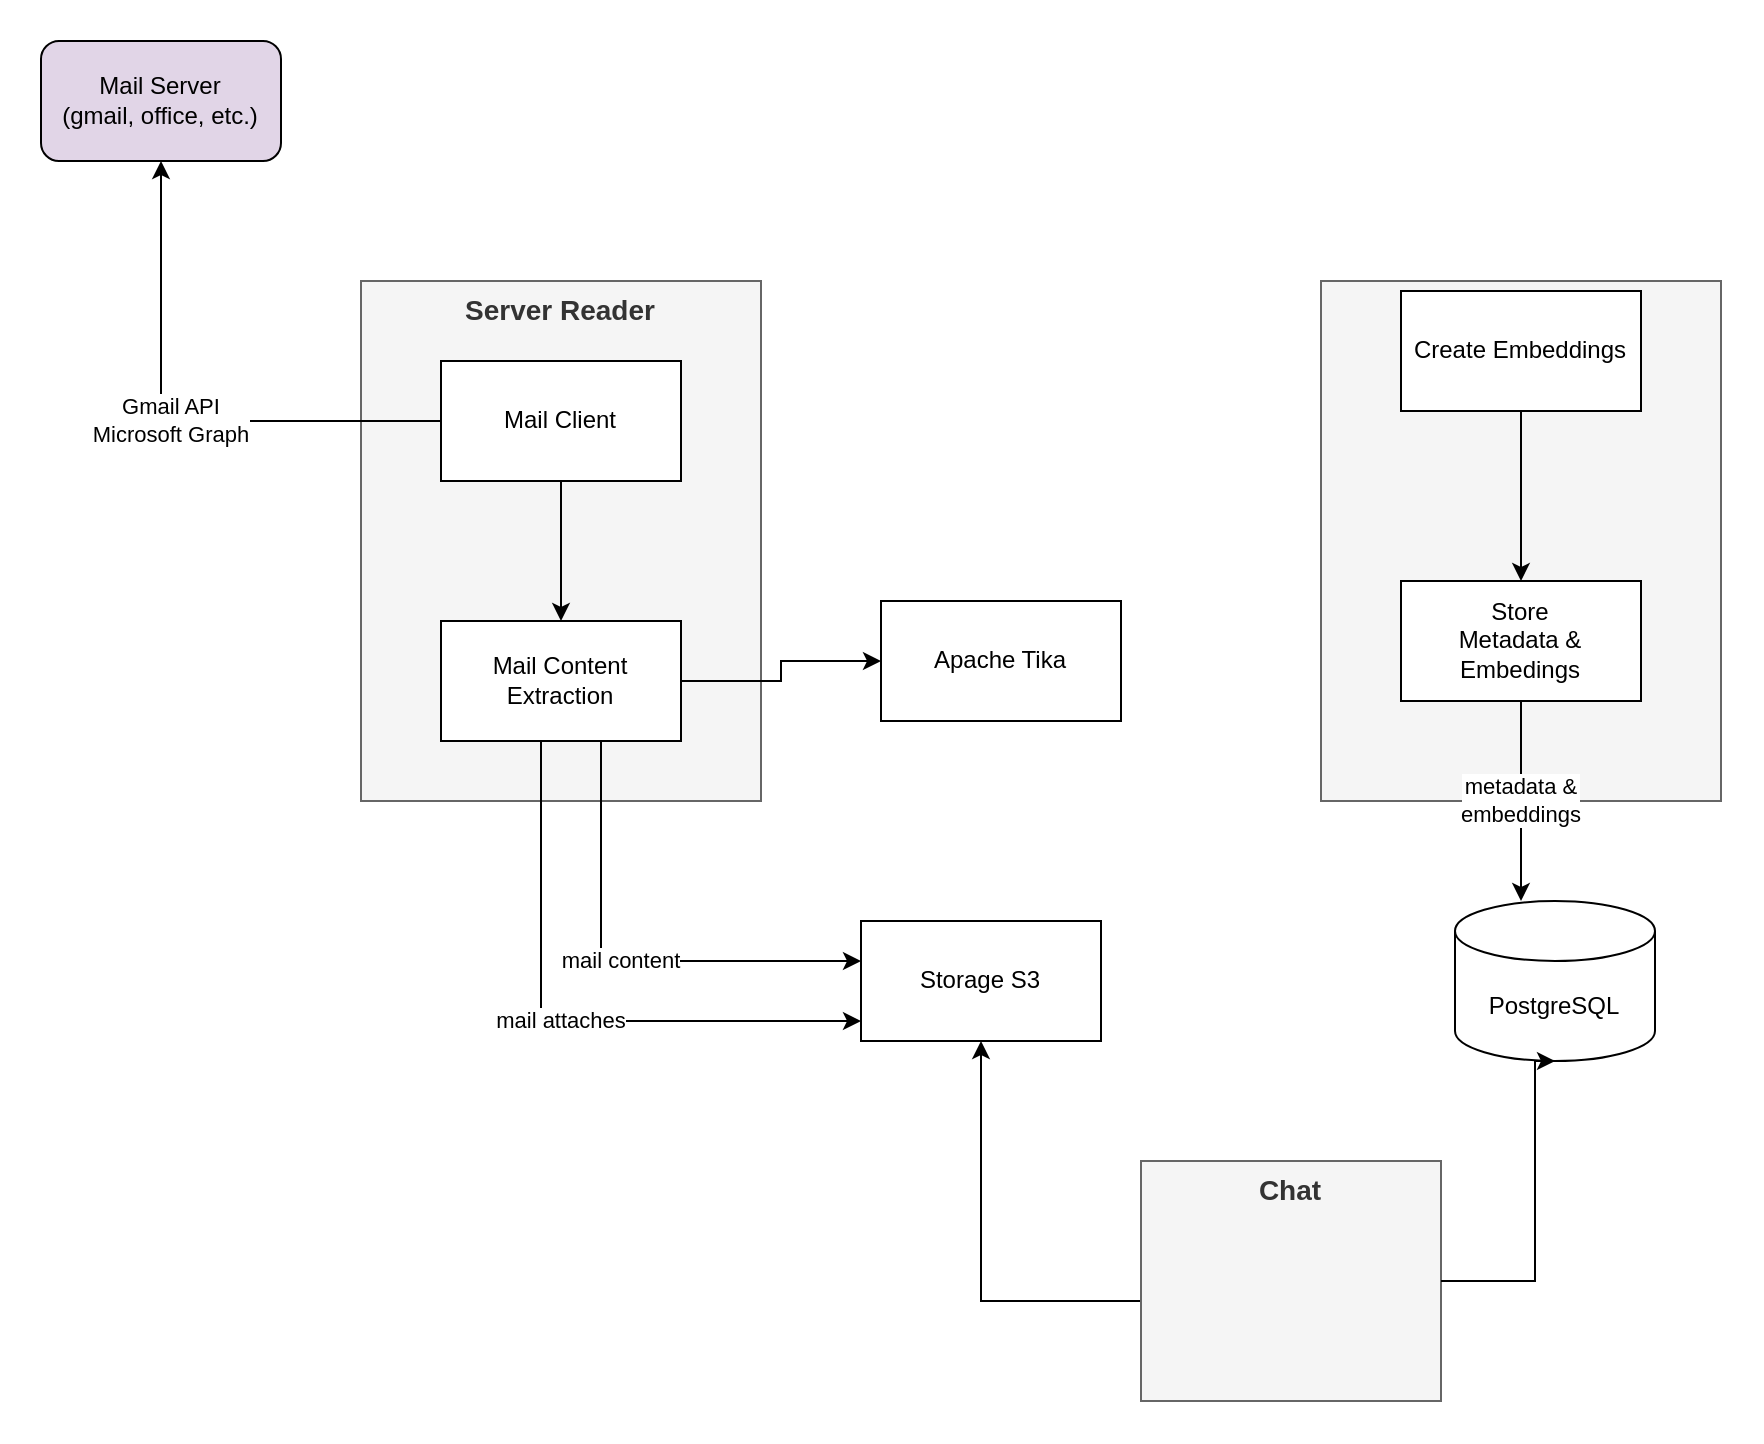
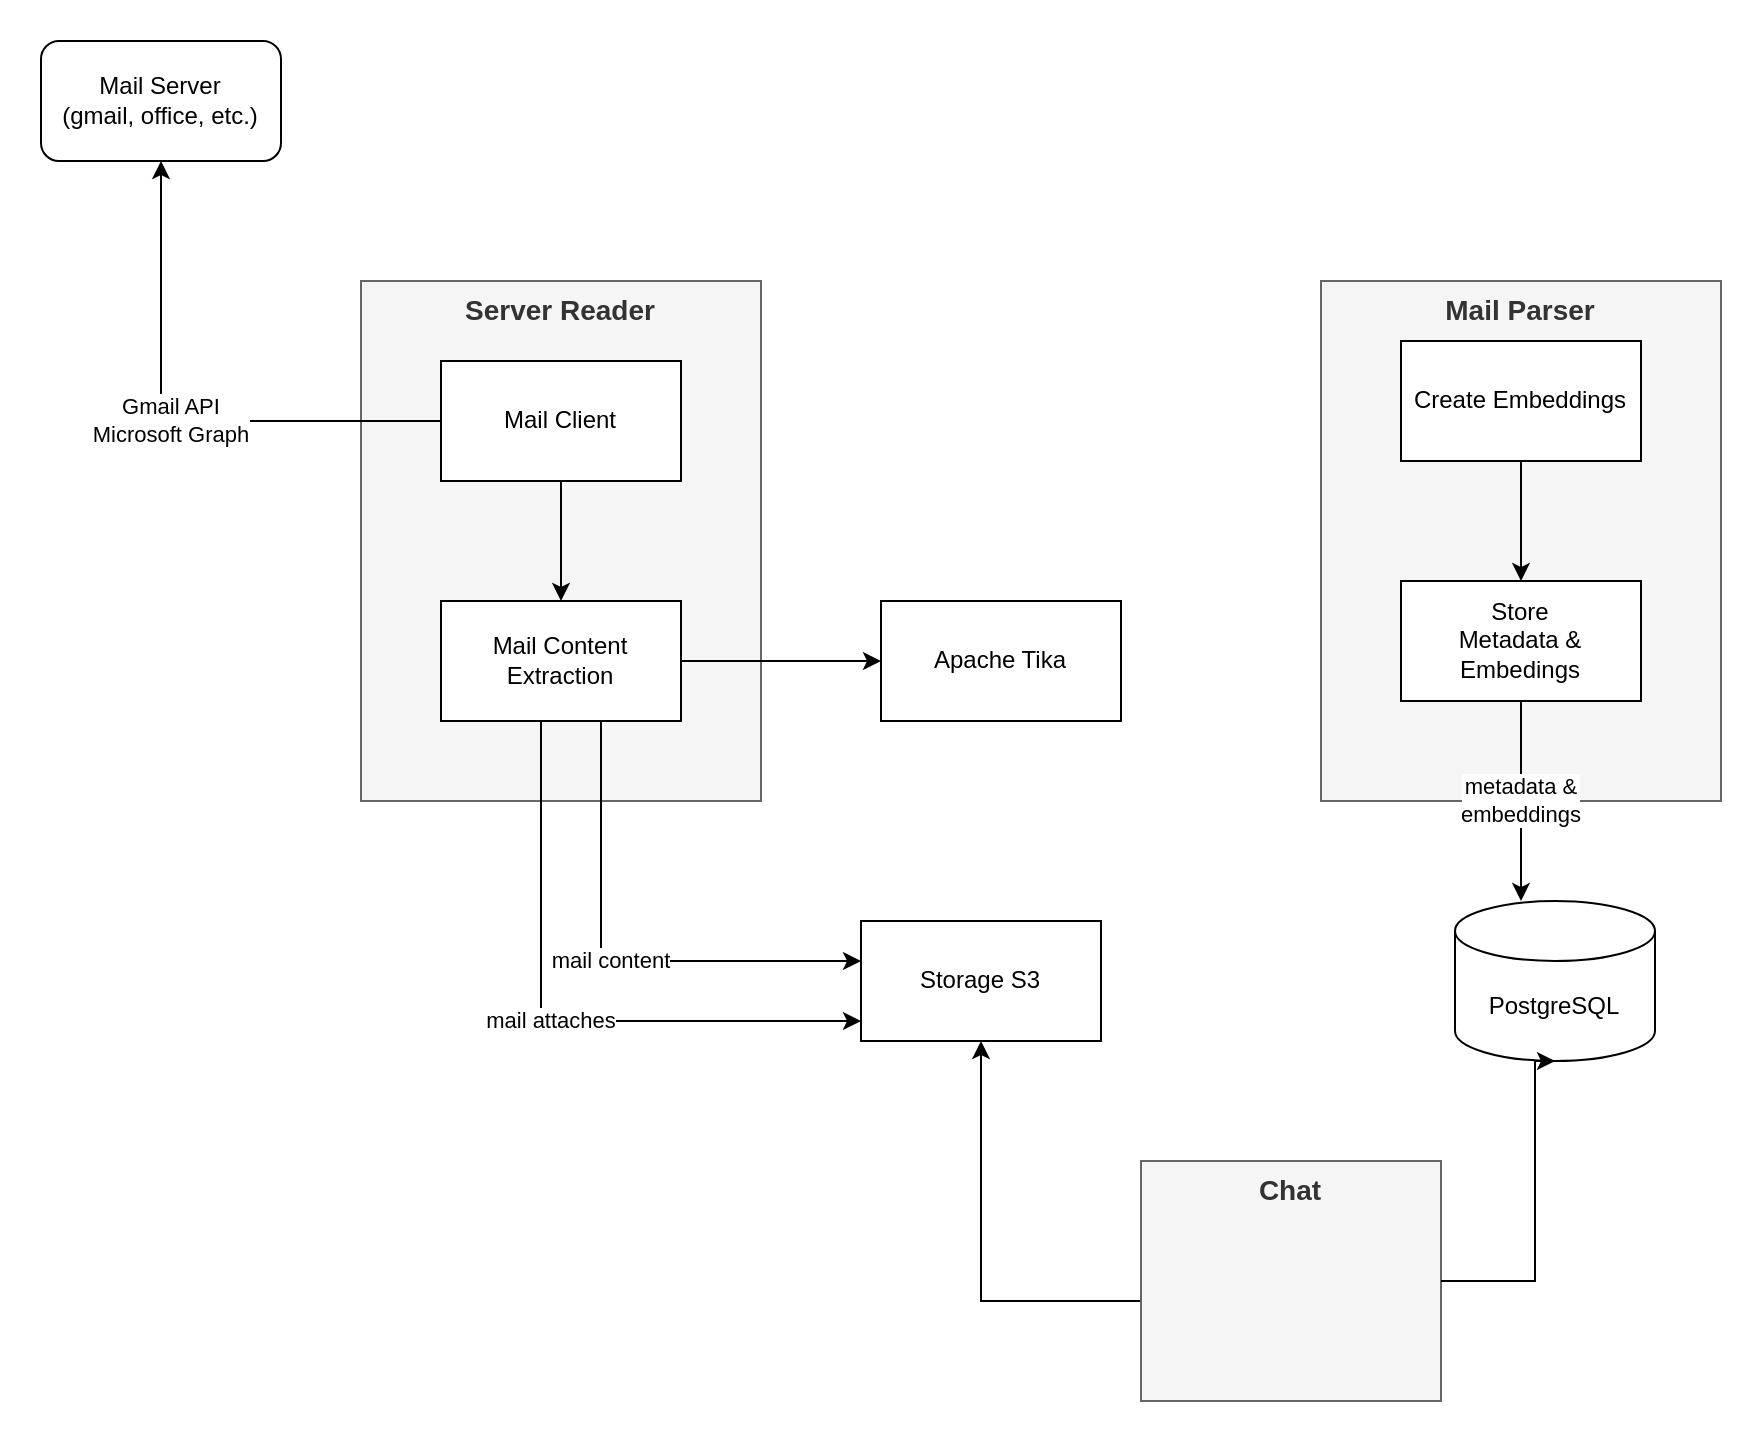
- <mxCell id="5" value="Mail Server&lt;br&gt;(gmail, office, etc.)" style="rounded=1;whiteSpace=wrap;html=1;fillColor=#e1d5e7;" parent="1" vertex="1"><mxGeometry x="20" y="20" width="120" height="60" as="geometry" /></mxCell>
+ <mxCell id="5" value="Mail Server&lt;br&gt;(gmail, office, etc.)" style="rounded=1;whiteSpace=wrap;html=1;" parent="1" vertex="1"><mxGeometry x="20" y="20" width="120" height="60" as="geometry" /></mxCell>
- <mxCell id="11" value="Create Embeddings" style="rounded=0;whiteSpace=wrap;html=1;" parent="1" vertex="1"><mxGeometry x="700" y="145" width="120" height="60" as="geometry" /></mxCell>
+ <mxCell id="11" value="Create Embeddings" style="rounded=0;whiteSpace=wrap;html=1;" parent="1" vertex="1"><mxGeometry x="700" y="170" width="120" height="60" as="geometry" /></mxCell>
- <mxCell id="15" value="Mail Content Extraction" style="rounded=0;whiteSpace=wrap;html=1;" parent="1" vertex="1"><mxGeometry x="220" y="310" width="120" height="60" as="geometry" /></mxCell>
+ <mxCell id="15" value="Mail Content Extraction" style="rounded=0;whiteSpace=wrap;html=1;" parent="1" vertex="1"><mxGeometry x="220" y="300" width="120" height="60" as="geometry" /></mxCell>
